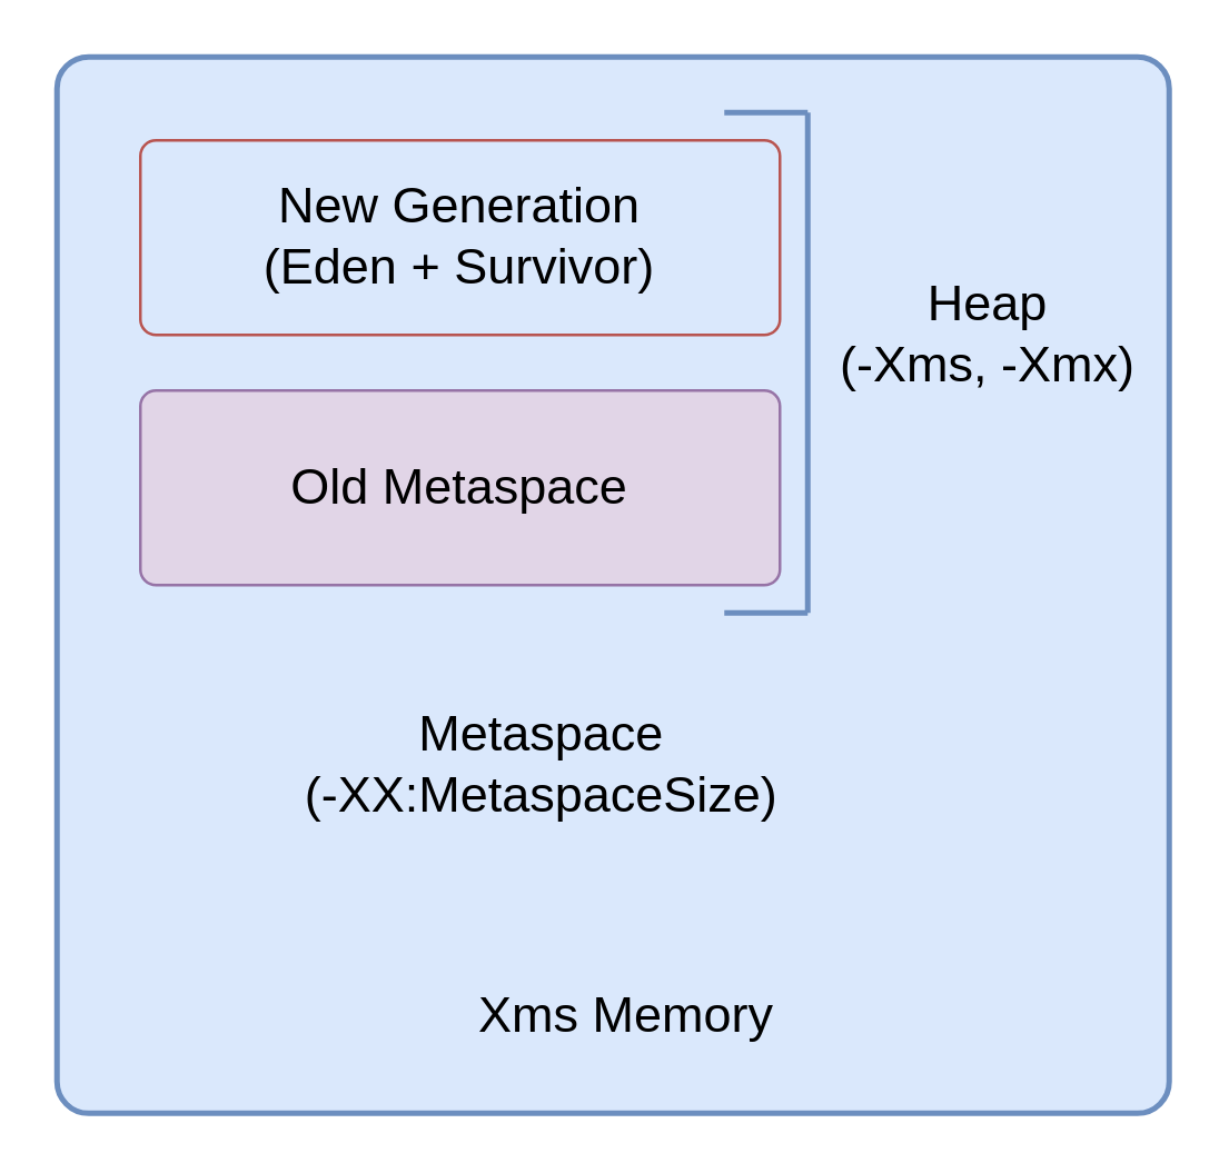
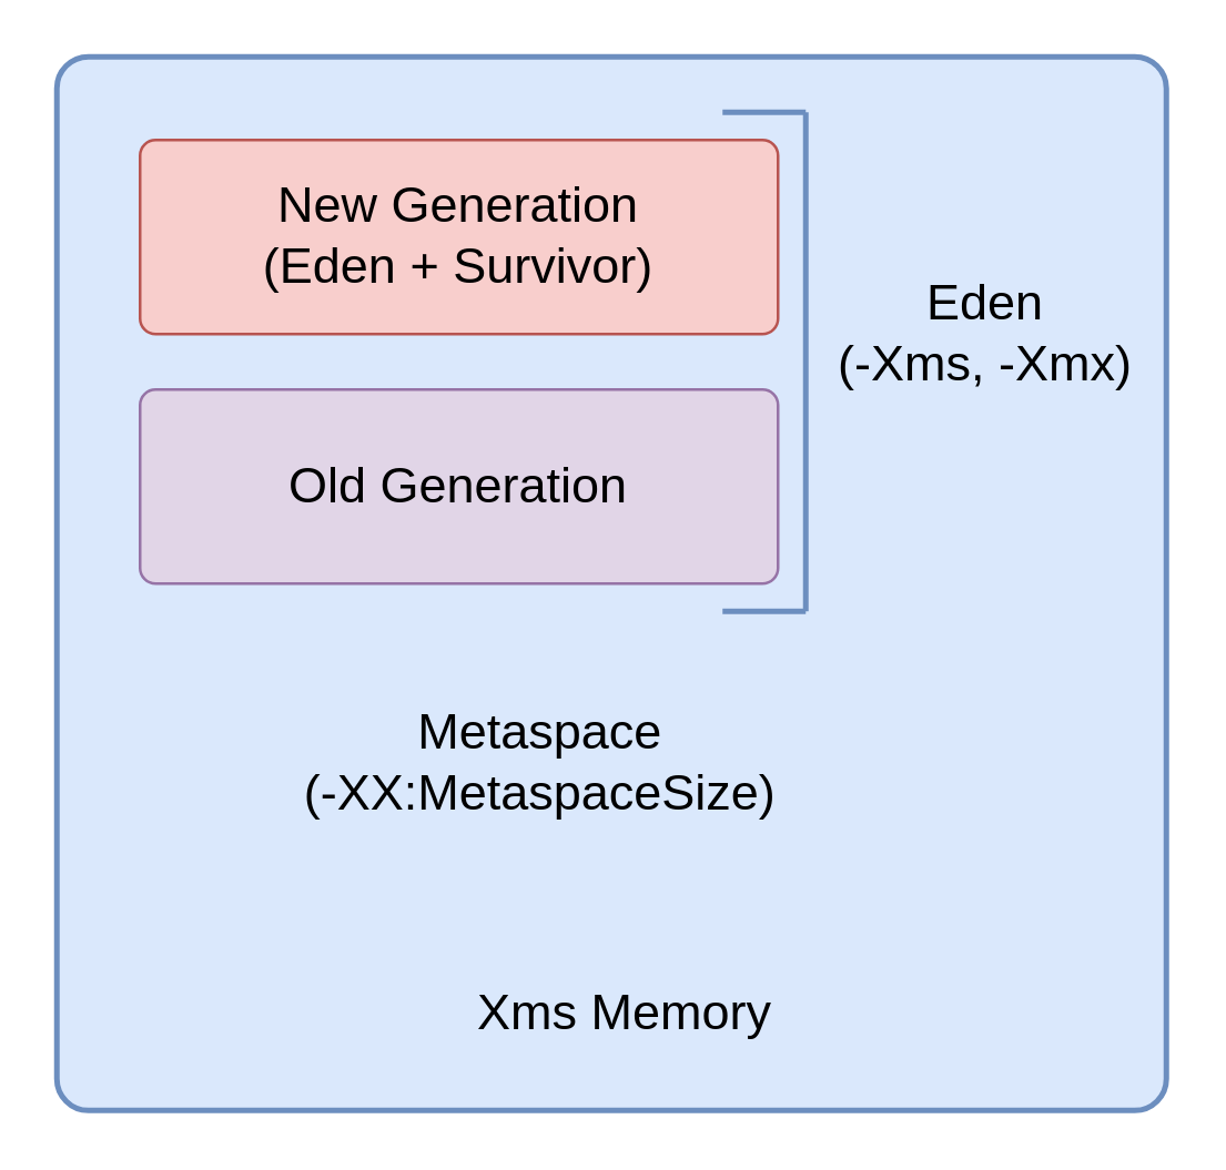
- <mxCell id="3" value="&lt;font&gt;New Generation&lt;/font&gt;&lt;div style=&quot;font-size: 18px;&quot;&gt;&lt;font&gt;(Eden + Survivor)&lt;/font&gt;&lt;/div&gt;" style="rounded=1;whiteSpace=wrap;html=1;fillColor=#dae8fc;strokeColor=#b85450;fontSize=18;arcSize=8;fillStyle=solid;fontColor=#000000;" vertex="1" parent="1"><mxGeometry x="50" y="50" width="230" height="70" as="geometry" /></mxCell>
+ <mxCell id="3" value="&lt;font&gt;New Generation&lt;/font&gt;&lt;div style=&quot;font-size: 18px;&quot;&gt;&lt;font&gt;(Eden + Survivor)&lt;/font&gt;&lt;/div&gt;" style="rounded=1;whiteSpace=wrap;html=1;fillColor=#f8cecc;strokeColor=#b85450;fontSize=18;arcSize=8;fillStyle=solid;fontColor=#000000;" vertex="1" parent="1"><mxGeometry x="50" y="50" width="230" height="70" as="geometry" /></mxCell>
- <mxCell id="9" value="&lt;font&gt;Heap&lt;/font&gt;&lt;div&gt;&lt;font&gt;(-Xms, -Xmx)&lt;/font&gt;&lt;/div&gt;" style="text;html=1;align=center;verticalAlign=middle;whiteSpace=wrap;rounded=0;fontSize=18;fontColor=#000000;" vertex="1" parent="1"><mxGeometry x="290" y="90" width="130" height="60" as="geometry" /></mxCell>
+ <mxCell id="9" value="&lt;font&gt;Eden&lt;/font&gt;&lt;div&gt;&lt;font&gt;(-Xms, -Xmx)&lt;/font&gt;&lt;/div&gt;" style="text;html=1;align=center;verticalAlign=middle;whiteSpace=wrap;rounded=0;fontSize=18;fontColor=#000000;" vertex="1" parent="1"><mxGeometry x="290" y="90" width="130" height="60" as="geometry" /></mxCell>
- <mxCell id="4" value="&lt;font&gt;Old Metaspace&lt;/font&gt;" style="rounded=1;whiteSpace=wrap;html=1;fillColor=#e1d5e7;strokeColor=#9673a6;fontSize=18;arcSize=8;fillStyle=solid;fontColor=#000000;" vertex="1" parent="1"><mxGeometry x="50" y="140" width="230" height="70" as="geometry" /></mxCell>
+ <mxCell id="4" value="&lt;font&gt;Old Generation&lt;/font&gt;" style="rounded=1;whiteSpace=wrap;html=1;fillColor=#e1d5e7;strokeColor=#9673a6;fontSize=18;arcSize=8;fillStyle=solid;fontColor=#000000;" vertex="1" parent="1"><mxGeometry x="50" y="140" width="230" height="70" as="geometry" /></mxCell>
